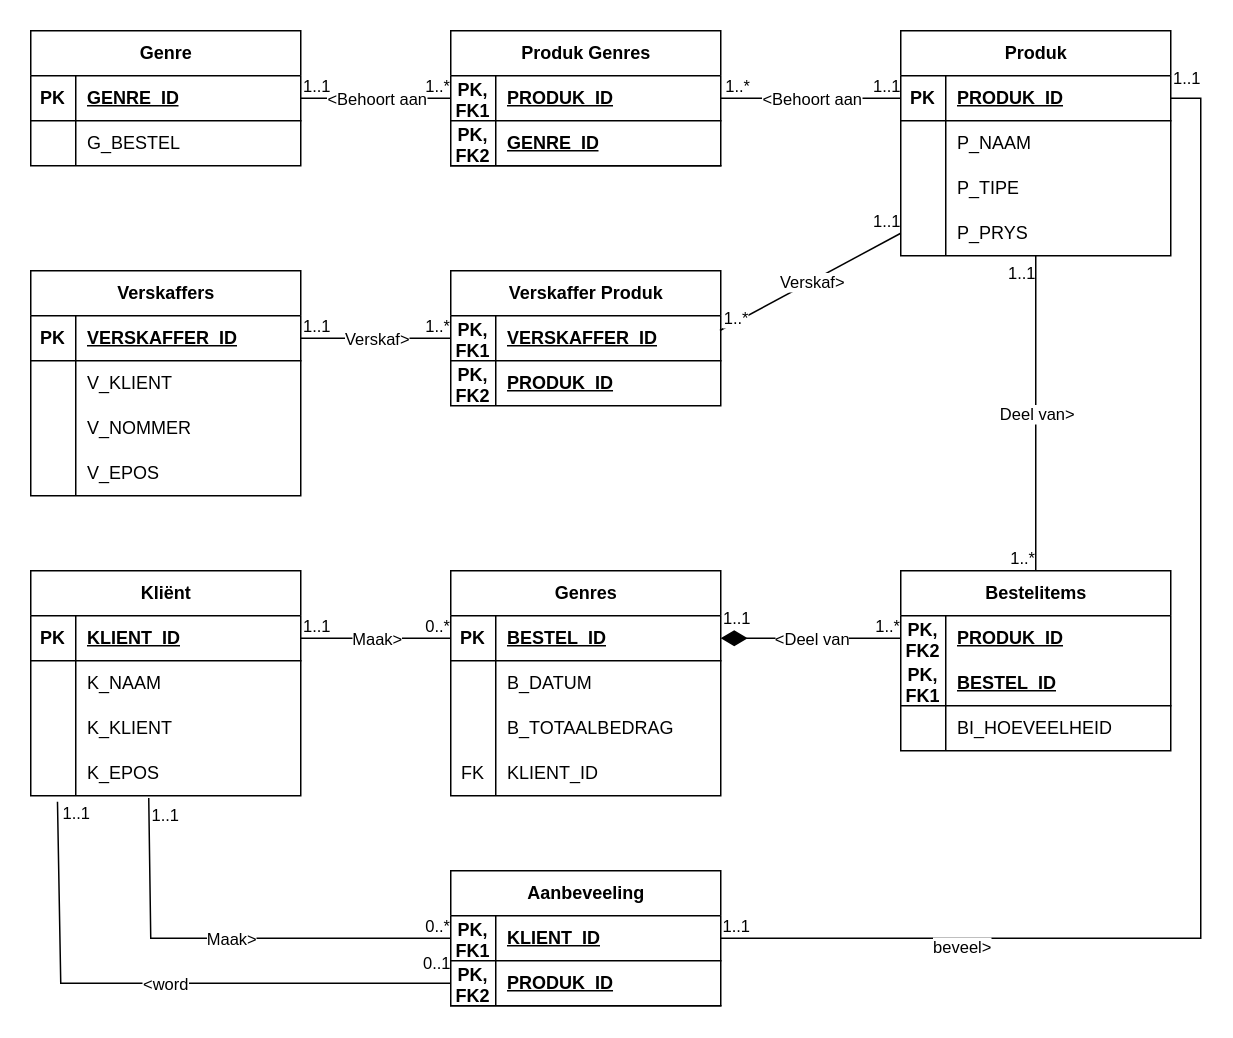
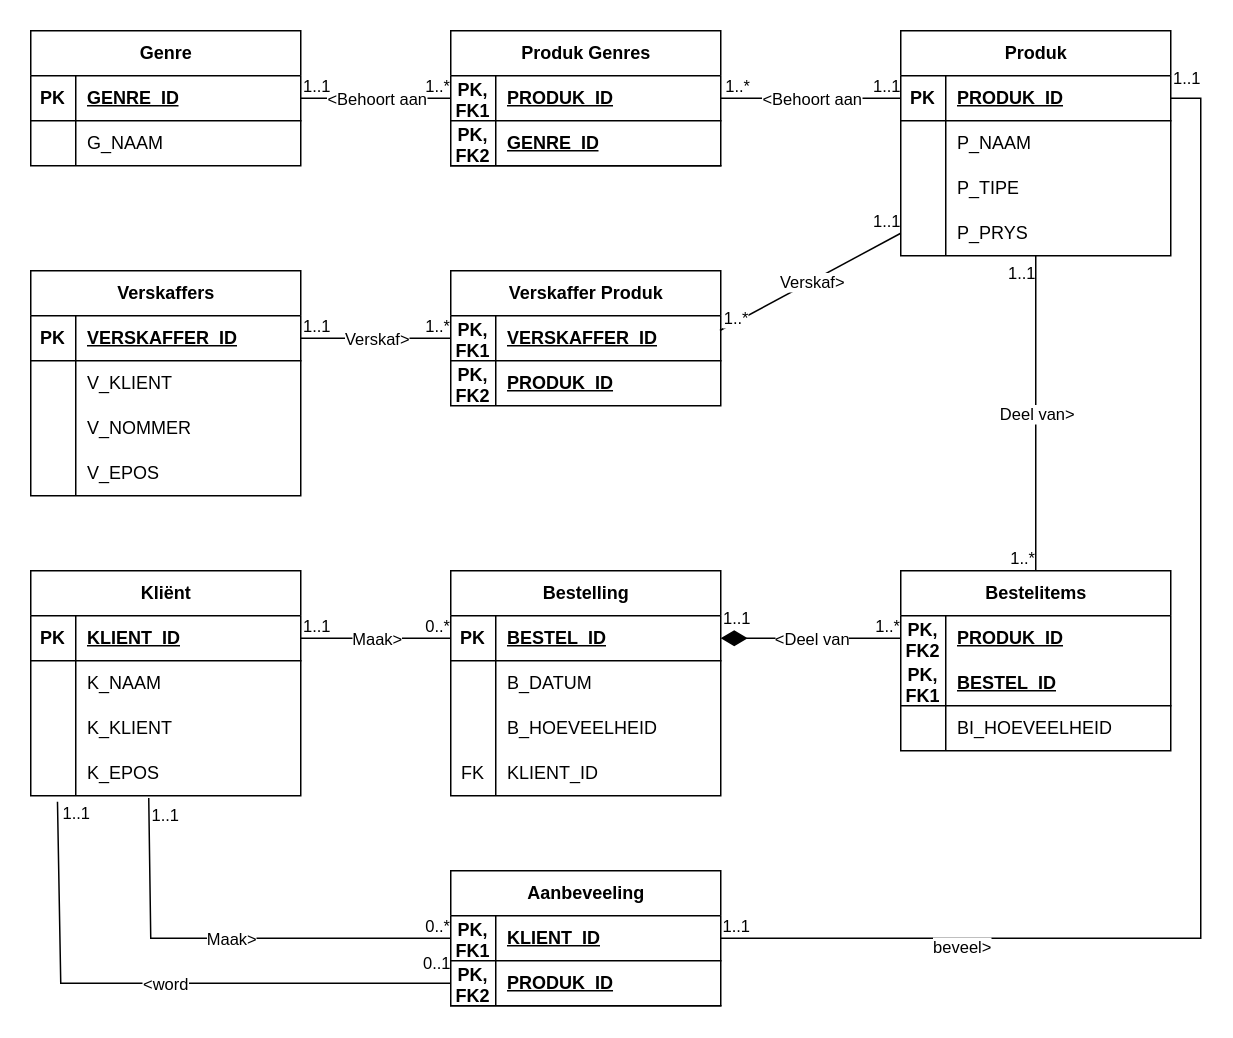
- <mxCell id="74" value="G_BESTEL" style="shape=partialRectangle;connectable=0;fillColor=none;top=0;left=0;bottom=0;right=0;align=left;spacingLeft=6;overflow=hidden;whiteSpace=wrap;html=1;" vertex="1" parent="72"><mxGeometry x="30" width="150" height="30" as="geometry"><mxRectangle width="150" height="30" as="alternateBounds" /></mxGeometry></mxCell>
+ <mxCell id="74" value="G_NAAM" style="shape=partialRectangle;connectable=0;fillColor=none;top=0;left=0;bottom=0;right=0;align=left;spacingLeft=6;overflow=hidden;whiteSpace=wrap;html=1;" vertex="1" parent="72"><mxGeometry x="30" width="150" height="30" as="geometry"><mxRectangle width="150" height="30" as="alternateBounds" /></mxGeometry></mxCell>
- <mxCell id="45" value="Genres" style="shape=table;startSize=30;container=1;collapsible=1;childLayout=tableLayout;fixedRows=1;rowLines=0;fontStyle=1;align=center;resizeLast=1;html=1;" vertex="1" parent="1"><mxGeometry x="300" y="380" width="180" height="150" as="geometry" /></mxCell>
+ <mxCell id="45" value="Bestelling" style="shape=table;startSize=30;container=1;collapsible=1;childLayout=tableLayout;fixedRows=1;rowLines=0;fontStyle=1;align=center;resizeLast=1;html=1;" vertex="1" parent="1"><mxGeometry x="300" y="380" width="180" height="150" as="geometry" /></mxCell>
- <mxCell id="54" value="B_TOTAALBEDRAG" style="shape=partialRectangle;connectable=0;fillColor=none;top=0;left=0;bottom=0;right=0;align=left;spacingLeft=6;overflow=hidden;whiteSpace=wrap;html=1;" vertex="1" parent="52"><mxGeometry x="30" width="150" height="30" as="geometry"><mxRectangle width="150" height="30" as="alternateBounds" /></mxGeometry></mxCell>
+ <mxCell id="54" value="B_HOEVEELHEID" style="shape=partialRectangle;connectable=0;fillColor=none;top=0;left=0;bottom=0;right=0;align=left;spacingLeft=6;overflow=hidden;whiteSpace=wrap;html=1;" vertex="1" parent="52"><mxGeometry x="30" width="150" height="30" as="geometry"><mxRectangle width="150" height="30" as="alternateBounds" /></mxGeometry></mxCell>
